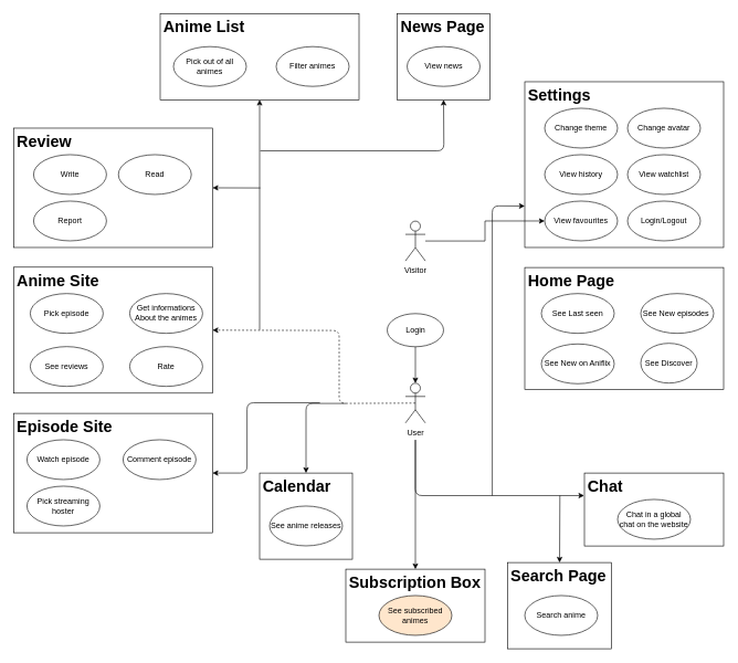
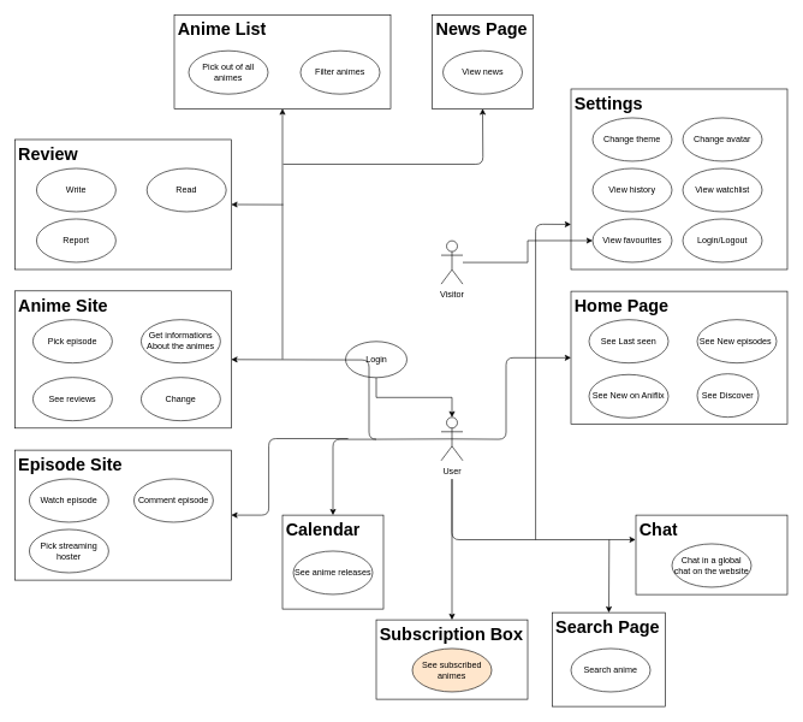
- <mxCell id="26" value="Read" style="ellipse;whiteSpace=wrap;html=1;" parent="1" vertex="1"><mxGeometry x="178" y="232.8" width="110" height="60" as="geometry" /></mxCell>
+ <mxCell id="26" value="Read" style="ellipse;whiteSpace=wrap;html=1;" parent="1" vertex="1"><mxGeometry x="203" y="232.8" width="110" height="60" as="geometry" /></mxCell>
+ <mxCell id="40" value="" style="endArrow=classic;html=1;exitX=0.5;exitY=0.5;exitDx=0;exitDy=0;exitPerimeter=0;entryX=0;entryY=0.5;entryDx=0;entryDy=0;" parent="1" source="4" target="14" edge="1"><mxGeometry width="50" height="50" relative="1" as="geometry"><mxPoint x="701" y="673" as="sourcePoint" /><mxPoint x="751" y="623" as="targetPoint" /><Array as="points"><mxPoint x="701" y="608" /><mxPoint x="701" y="495" /></Array></mxGeometry></mxCell>
- <mxCell id="42" value="" style="endArrow=classic;html=1;exitX=0.5;exitY=0.5;exitDx=0;exitDy=0;exitPerimeter=0;entryX=1;entryY=0.5;entryDx=0;entryDy=0;dashed=1;" parent="1" source="4" target="19" edge="1"><mxGeometry width="50" height="50" relative="1" as="geometry"><mxPoint x="481" y="603" as="sourcePoint" /><mxPoint x="531" y="553" as="targetPoint" /><Array as="points"><mxPoint x="511" y="608" /><mxPoint x="511" y="498" /></Array></mxGeometry></mxCell>
+ <mxCell id="42" value="" style="endArrow=classic;html=1;exitX=0.5;exitY=0.5;exitDx=0;exitDy=0;exitPerimeter=0;entryX=1;entryY=0.5;entryDx=0;entryDy=0;" parent="1" source="4" target="19" edge="1"><mxGeometry width="50" height="50" relative="1" as="geometry"><mxPoint x="481" y="603" as="sourcePoint" /><mxPoint x="531" y="553" as="targetPoint" /><Array as="points"><mxPoint x="511" y="608" /><mxPoint x="511" y="498" /></Array></mxGeometry></mxCell>
- <mxCell id="6" value="Login" style="ellipse;whiteSpace=wrap;html=1;" parent="1" vertex="1"><mxGeometry x="583.5" y="472.5" width="85" height="50" as="geometry" /></mxCell>
+ <mxCell id="6" value="Login" style="ellipse;whiteSpace=wrap;html=1;" parent="1" vertex="1"><mxGeometry x="478.5" y="472.5" width="85" height="50" as="geometry" /></mxCell>
- <mxCell id="44" value="Rate" style="ellipse;whiteSpace=wrap;html=1;strokeColor=#000000;" parent="1" vertex="1"><mxGeometry x="195" y="522.3" width="110" height="60" as="geometry" /></mxCell>
+ <mxCell id="44" value="Change" style="ellipse;whiteSpace=wrap;html=1;strokeColor=#000000;" parent="1" vertex="1"><mxGeometry x="195" y="522.3" width="110" height="60" as="geometry" /></mxCell>
